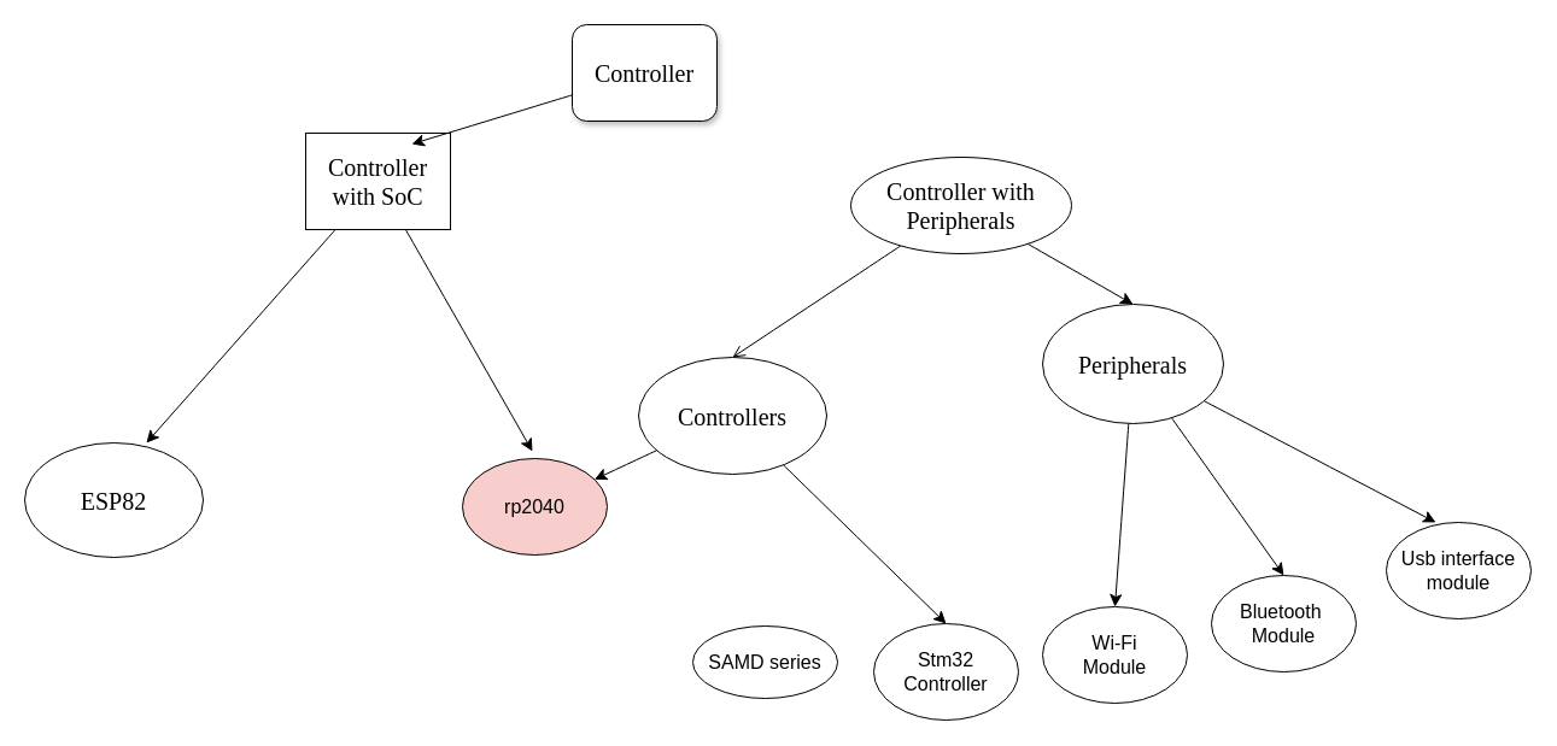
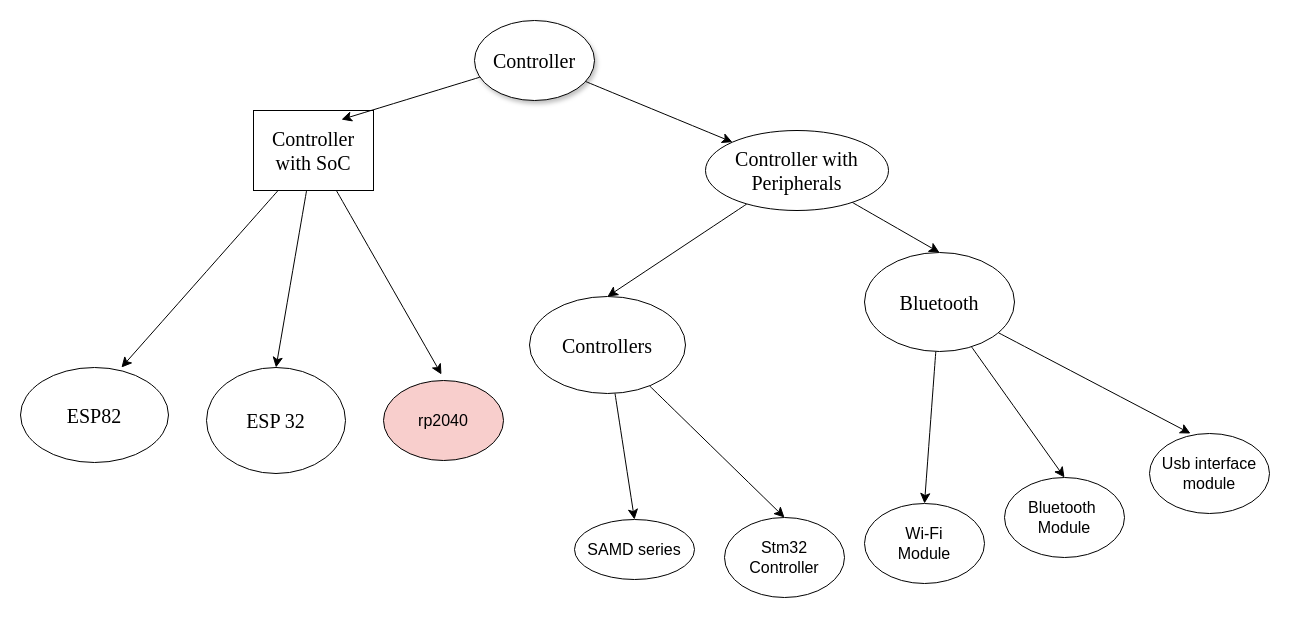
- <mxCell id="3" value="&lt;font face=&quot;Times New Roman&quot;&gt;Controller&lt;/font&gt;" style="whiteSpace=wrap;html=1;hachureGap=4;fontFamily=Architects Daughter;fontSource=https%3A%2F%2Ffonts.googleapis.com%2Fcss%3Ffamily%3DArchitects%2BDaughter;fontSize=20;shadow=1;labelBackgroundColor=none;rounded=1;" vertex="1" parent="1"><mxGeometry x="474" y="20" width="120" height="80" as="geometry" /></mxCell>
+ <mxCell id="3" value="&lt;font face=&quot;Times New Roman&quot;&gt;Controller&lt;/font&gt;" style="ellipse;whiteSpace=wrap;html=1;hachureGap=4;fontFamily=Architects Daughter;fontSource=https%3A%2F%2Ffonts.googleapis.com%2Fcss%3Ffamily%3DArchitects%2BDaughter;fontSize=20;shadow=1;labelBackgroundColor=none;rounded=0;" vertex="1" parent="1"><mxGeometry x="474" y="20" width="120" height="80" as="geometry" /></mxCell>
+ <mxCell id="2" style="edgeStyle=none;curved=1;rounded=0;hachureGap=4;orthogonalLoop=1;jettySize=auto;html=1;entryX=0;entryY=0;entryDx=0;entryDy=0;fontFamily=Architects Daughter;fontSource=https%3A%2F%2Ffonts.googleapis.com%2Fcss%3Ffamily%3DArchitects%2BDaughter;fontSize=16;startSize=8;endSize=8;labelBackgroundColor=none;fontColor=default;" edge="1" parent="1" source="3" target="8"><mxGeometry relative="1" as="geometry" /></mxCell>
+ <mxCell id="4" style="edgeStyle=none;curved=1;rounded=0;hachureGap=4;orthogonalLoop=1;jettySize=auto;html=1;entryX=0.5;entryY=0;entryDx=0;entryDy=0;fontFamily=Architects Daughter;fontSource=https%3A%2F%2Ffonts.googleapis.com%2Fcss%3Ffamily%3DArchitects%2BDaughter;fontSize=16;startSize=8;endSize=8;labelBackgroundColor=none;fontColor=default;" edge="1" parent="1" source="5" target="10"><mxGeometry relative="1" as="geometry" /></mxCell>
- <mxCell id="7" style="edgeStyle=none;curved=1;rounded=0;hachureGap=4;orthogonalLoop=1;jettySize=auto;html=1;entryX=0.5;entryY=0;entryDx=0;entryDy=0;fontFamily=Architects Daughter;fontSource=https%3A%2F%2Ffonts.googleapis.com%2Fcss%3Ffamily%3DArchitects%2BDaughter;fontSize=16;startSize=8;endSize=8;labelBackgroundColor=none;fontColor=default;endArrow=open;" edge="1" parent="1" source="8" target="13"><mxGeometry relative="1" as="geometry" /></mxCell>
+ <mxCell id="7" style="edgeStyle=none;curved=1;rounded=0;hachureGap=4;orthogonalLoop=1;jettySize=auto;html=1;entryX=0.5;entryY=0;entryDx=0;entryDy=0;fontFamily=Architects Daughter;fontSource=https%3A%2F%2Ffonts.googleapis.com%2Fcss%3Ffamily%3DArchitects%2BDaughter;fontSize=16;startSize=8;endSize=8;labelBackgroundColor=none;fontColor=default;" edge="1" parent="1" source="8" target="13"><mxGeometry relative="1" as="geometry" /></mxCell>
- <mxCell id="16" value="&lt;font face=&quot;Times New Roman&quot;&gt;Peripherals&lt;/font&gt;" style="ellipse;whiteSpace=wrap;html=1;hachureGap=4;fontFamily=Architects Daughter;fontSource=https%3A%2F%2Ffonts.googleapis.com%2Fcss%3Ffamily%3DArchitects%2BDaughter;fontSize=20;labelBackgroundColor=none;rounded=0;" vertex="1" parent="1"><mxGeometry x="864" y="252" width="150" height="99" as="geometry" /></mxCell>
+ <mxCell id="16" value="&lt;font face=&quot;Times New Roman&quot;&gt;Bluetooth&lt;/font&gt;" style="ellipse;whiteSpace=wrap;html=1;hachureGap=4;fontFamily=Architects Daughter;fontSource=https%3A%2F%2Ffonts.googleapis.com%2Fcss%3Ffamily%3DArchitects%2BDaughter;fontSize=20;labelBackgroundColor=none;rounded=0;" vertex="1" parent="1"><mxGeometry x="864" y="252" width="150" height="99" as="geometry" /></mxCell>
- <mxCell id="12" style="edgeStyle=none;curved=1;rounded=0;orthogonalLoop=1;jettySize=auto;html=1;fontSize=12;startSize=8;endSize=8;" edge="1" parent="1" source="13" target="25"><mxGeometry relative="1" as="geometry" /></mxCell>
+ <mxCell id="12" style="edgeStyle=none;curved=1;rounded=0;orthogonalLoop=1;jettySize=auto;html=1;entryX=0.5;entryY=0;entryDx=0;entryDy=0;fontSize=12;startSize=8;endSize=8;" edge="1" parent="1" source="13" target="19"><mxGeometry relative="1" as="geometry" /></mxCell>
+ <mxCell id="10" value="&lt;font face=&quot;Times New Roman&quot;&gt;ESP 32&lt;/font&gt;" style="ellipse;whiteSpace=wrap;html=1;hachureGap=4;fontFamily=Architects Daughter;fontSource=https%3A%2F%2Ffonts.googleapis.com%2Fcss%3Ffamily%3DArchitects%2BDaughter;fontSize=20;labelBackgroundColor=none;rounded=0;" vertex="1" parent="1"><mxGeometry x="206" y="367" width="139" height="106" as="geometry" /></mxCell>
